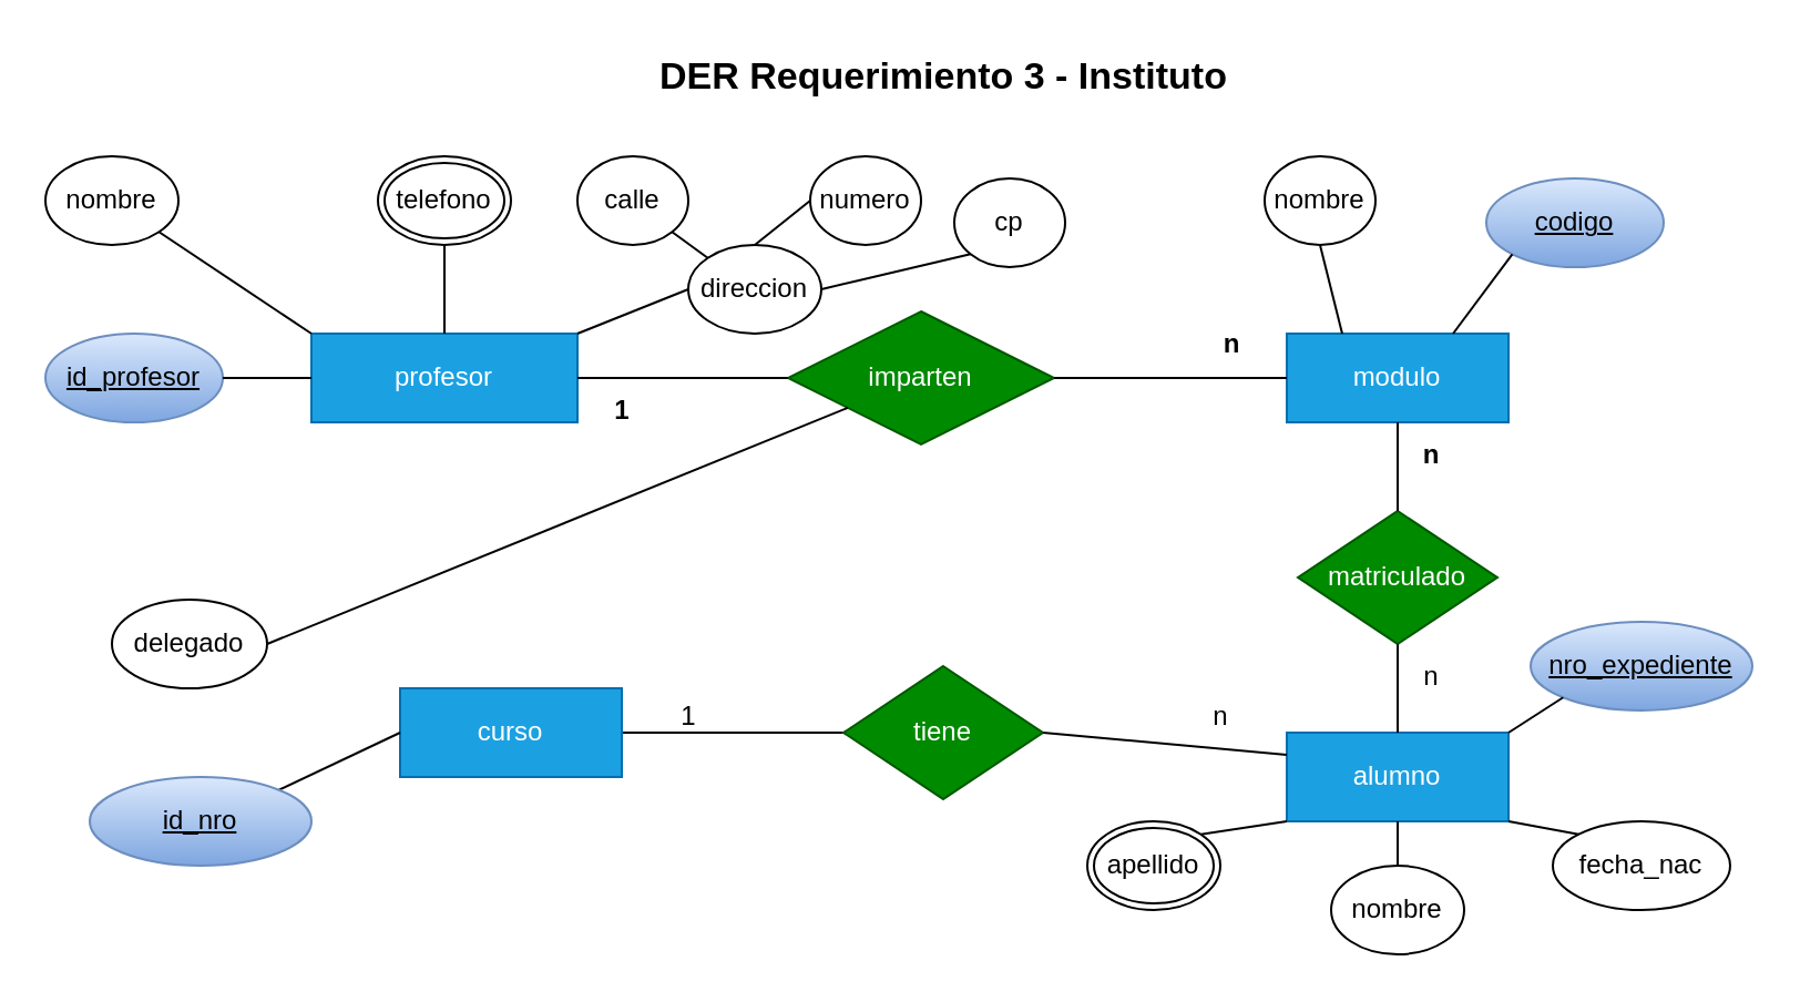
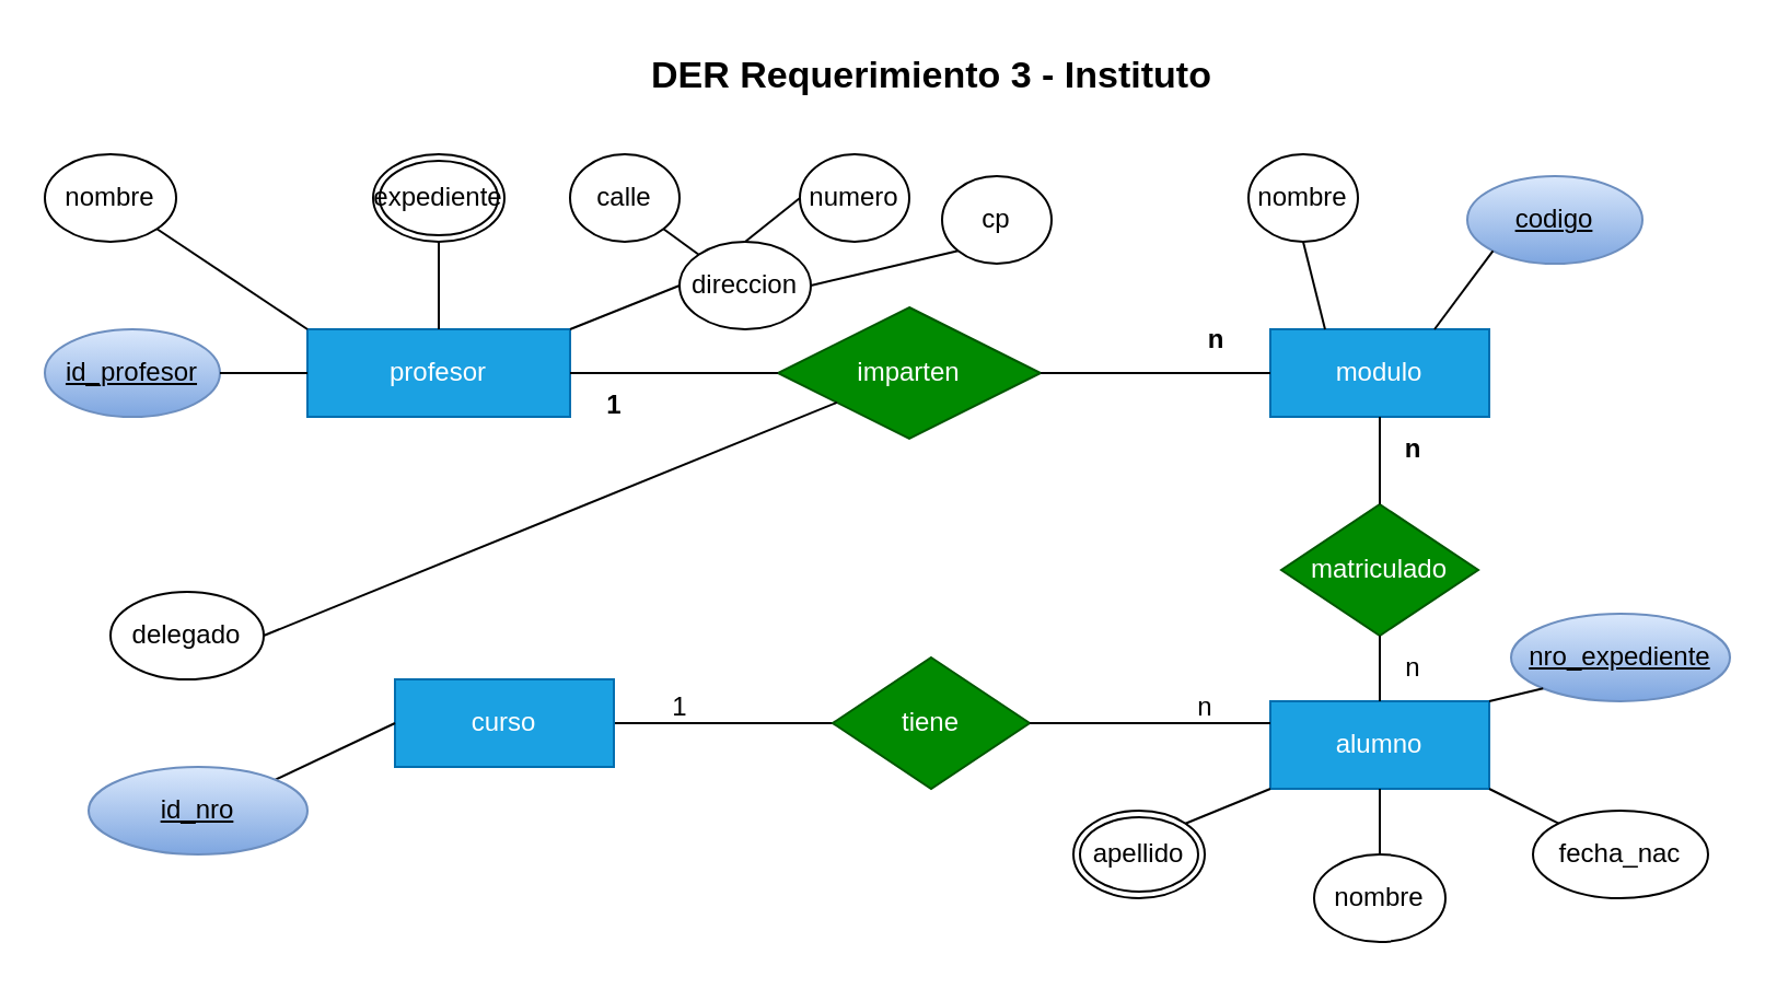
- <mxCell id="5" value="telefono" style="ellipse;shape=doubleEllipse;margin=3;whiteSpace=wrap;html=1;align=center;" vertex="1" parent="1"><mxGeometry x="170" y="70" width="60" height="40" as="geometry" /></mxCell>
+ <mxCell id="5" value="expediente" style="ellipse;shape=doubleEllipse;margin=3;whiteSpace=wrap;html=1;align=center;" vertex="1" parent="1"><mxGeometry x="170" y="70" width="60" height="40" as="geometry" /></mxCell>
- <mxCell id="25" value="alumno" style="rounded=0;whiteSpace=wrap;html=1;fillColor=#1ba1e2;fontColor=#ffffff;strokeColor=#006EAF;" vertex="1" parent="1"><mxGeometry x="580" y="330" width="100" height="40" as="geometry" /></mxCell>
+ <mxCell id="25" value="alumno" style="rounded=0;whiteSpace=wrap;html=1;fillColor=#1ba1e2;fontColor=#ffffff;strokeColor=#006EAF;" vertex="1" parent="1"><mxGeometry x="580" y="320" width="100" height="40" as="geometry" /></mxCell>
